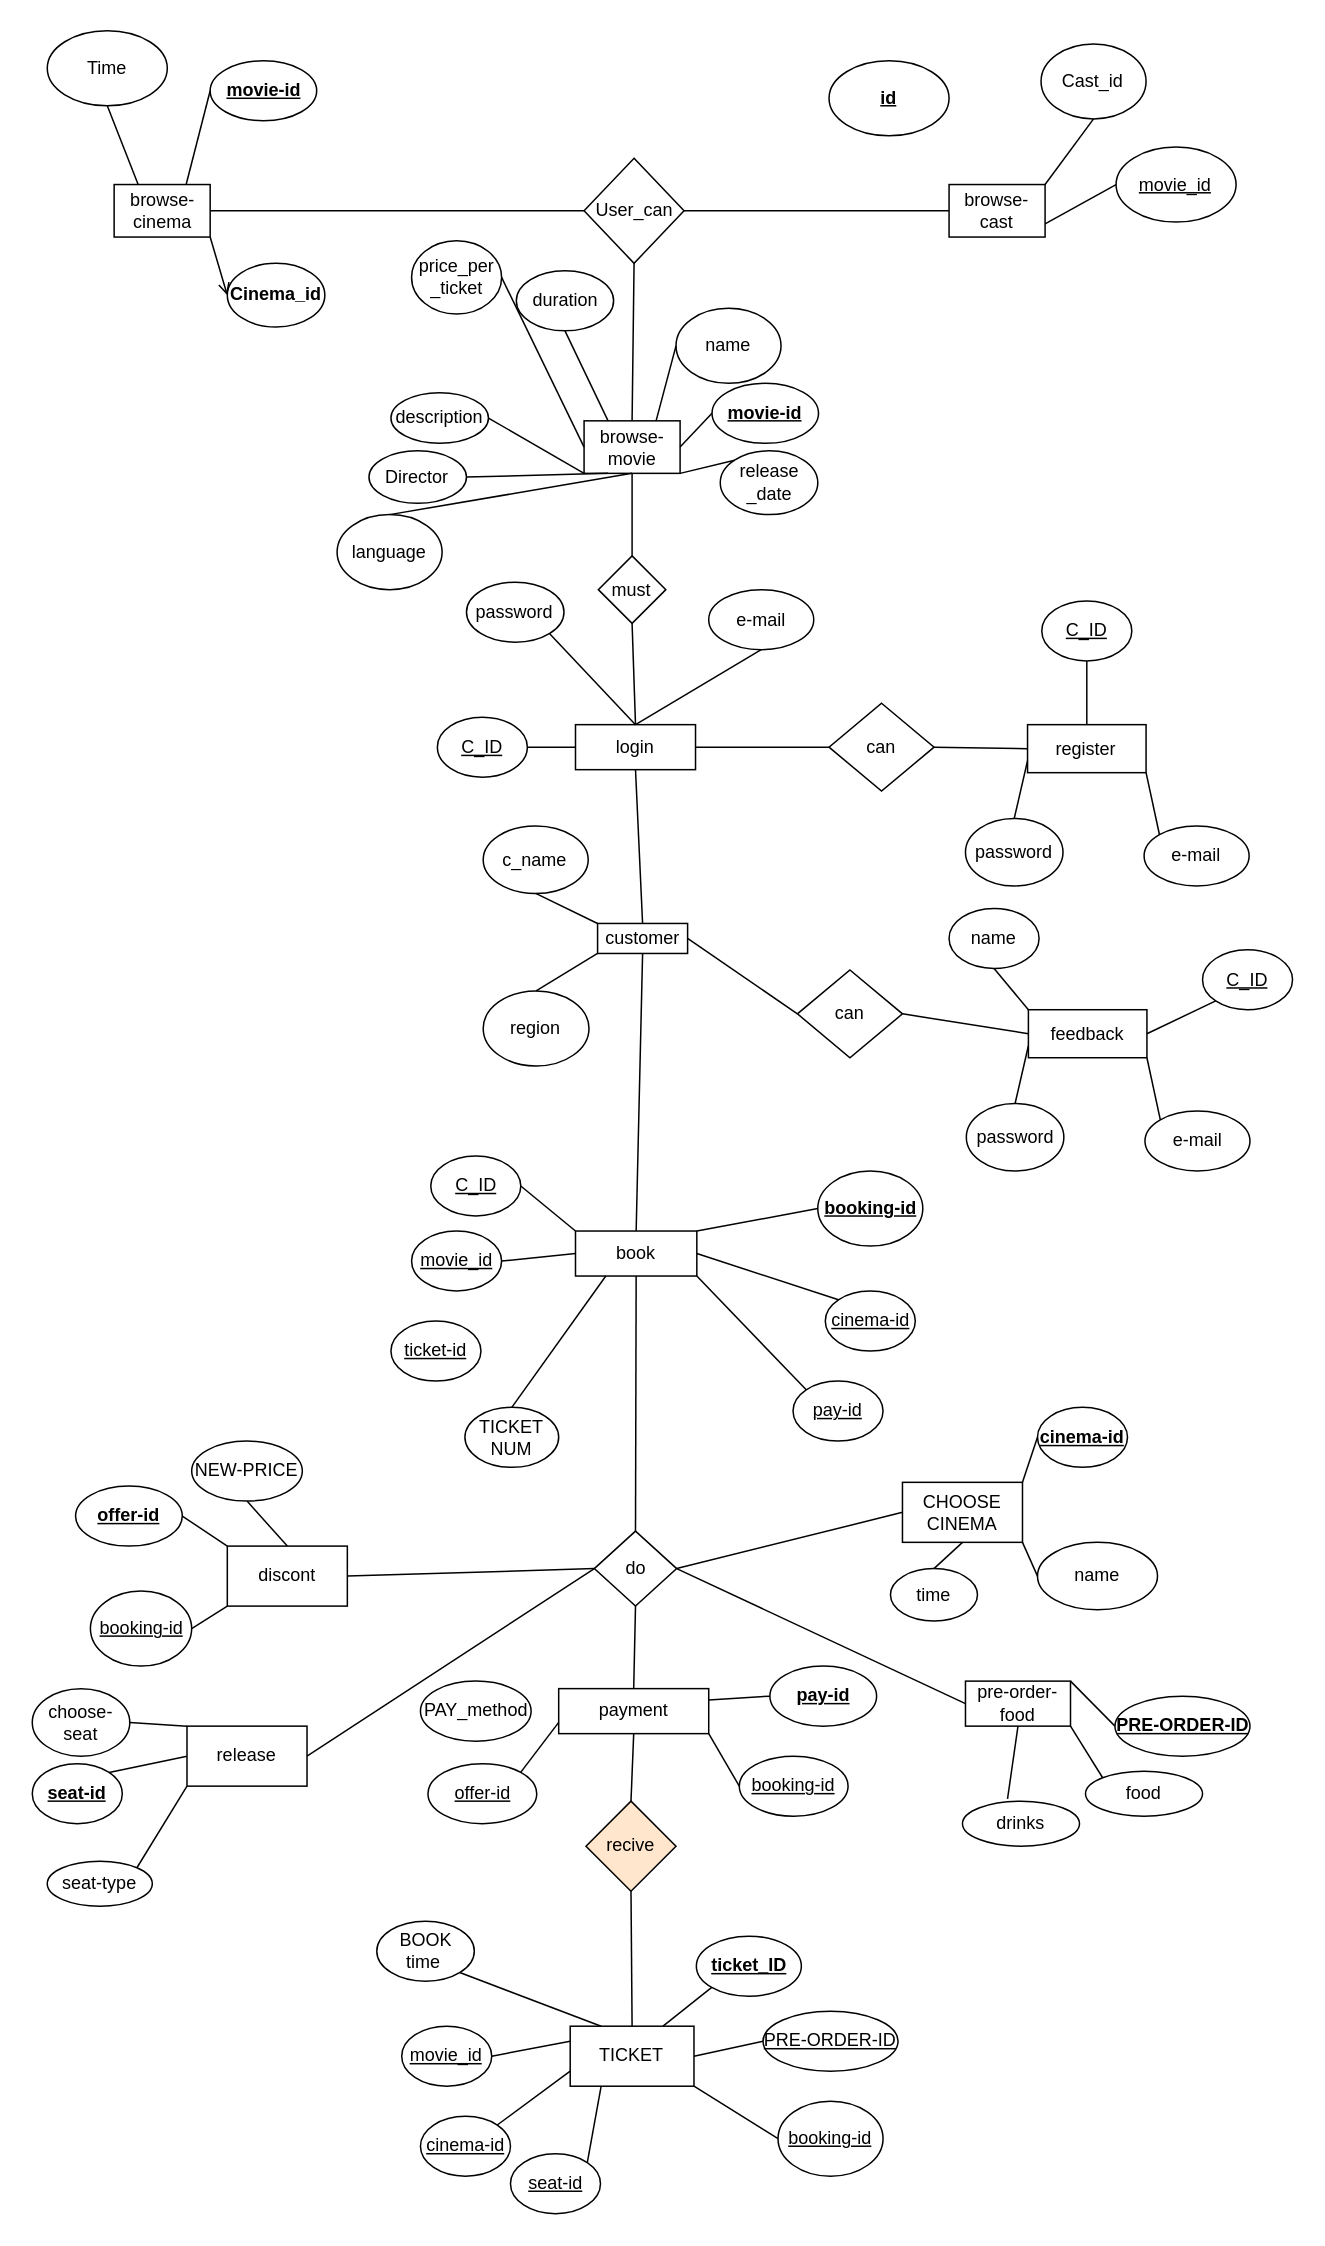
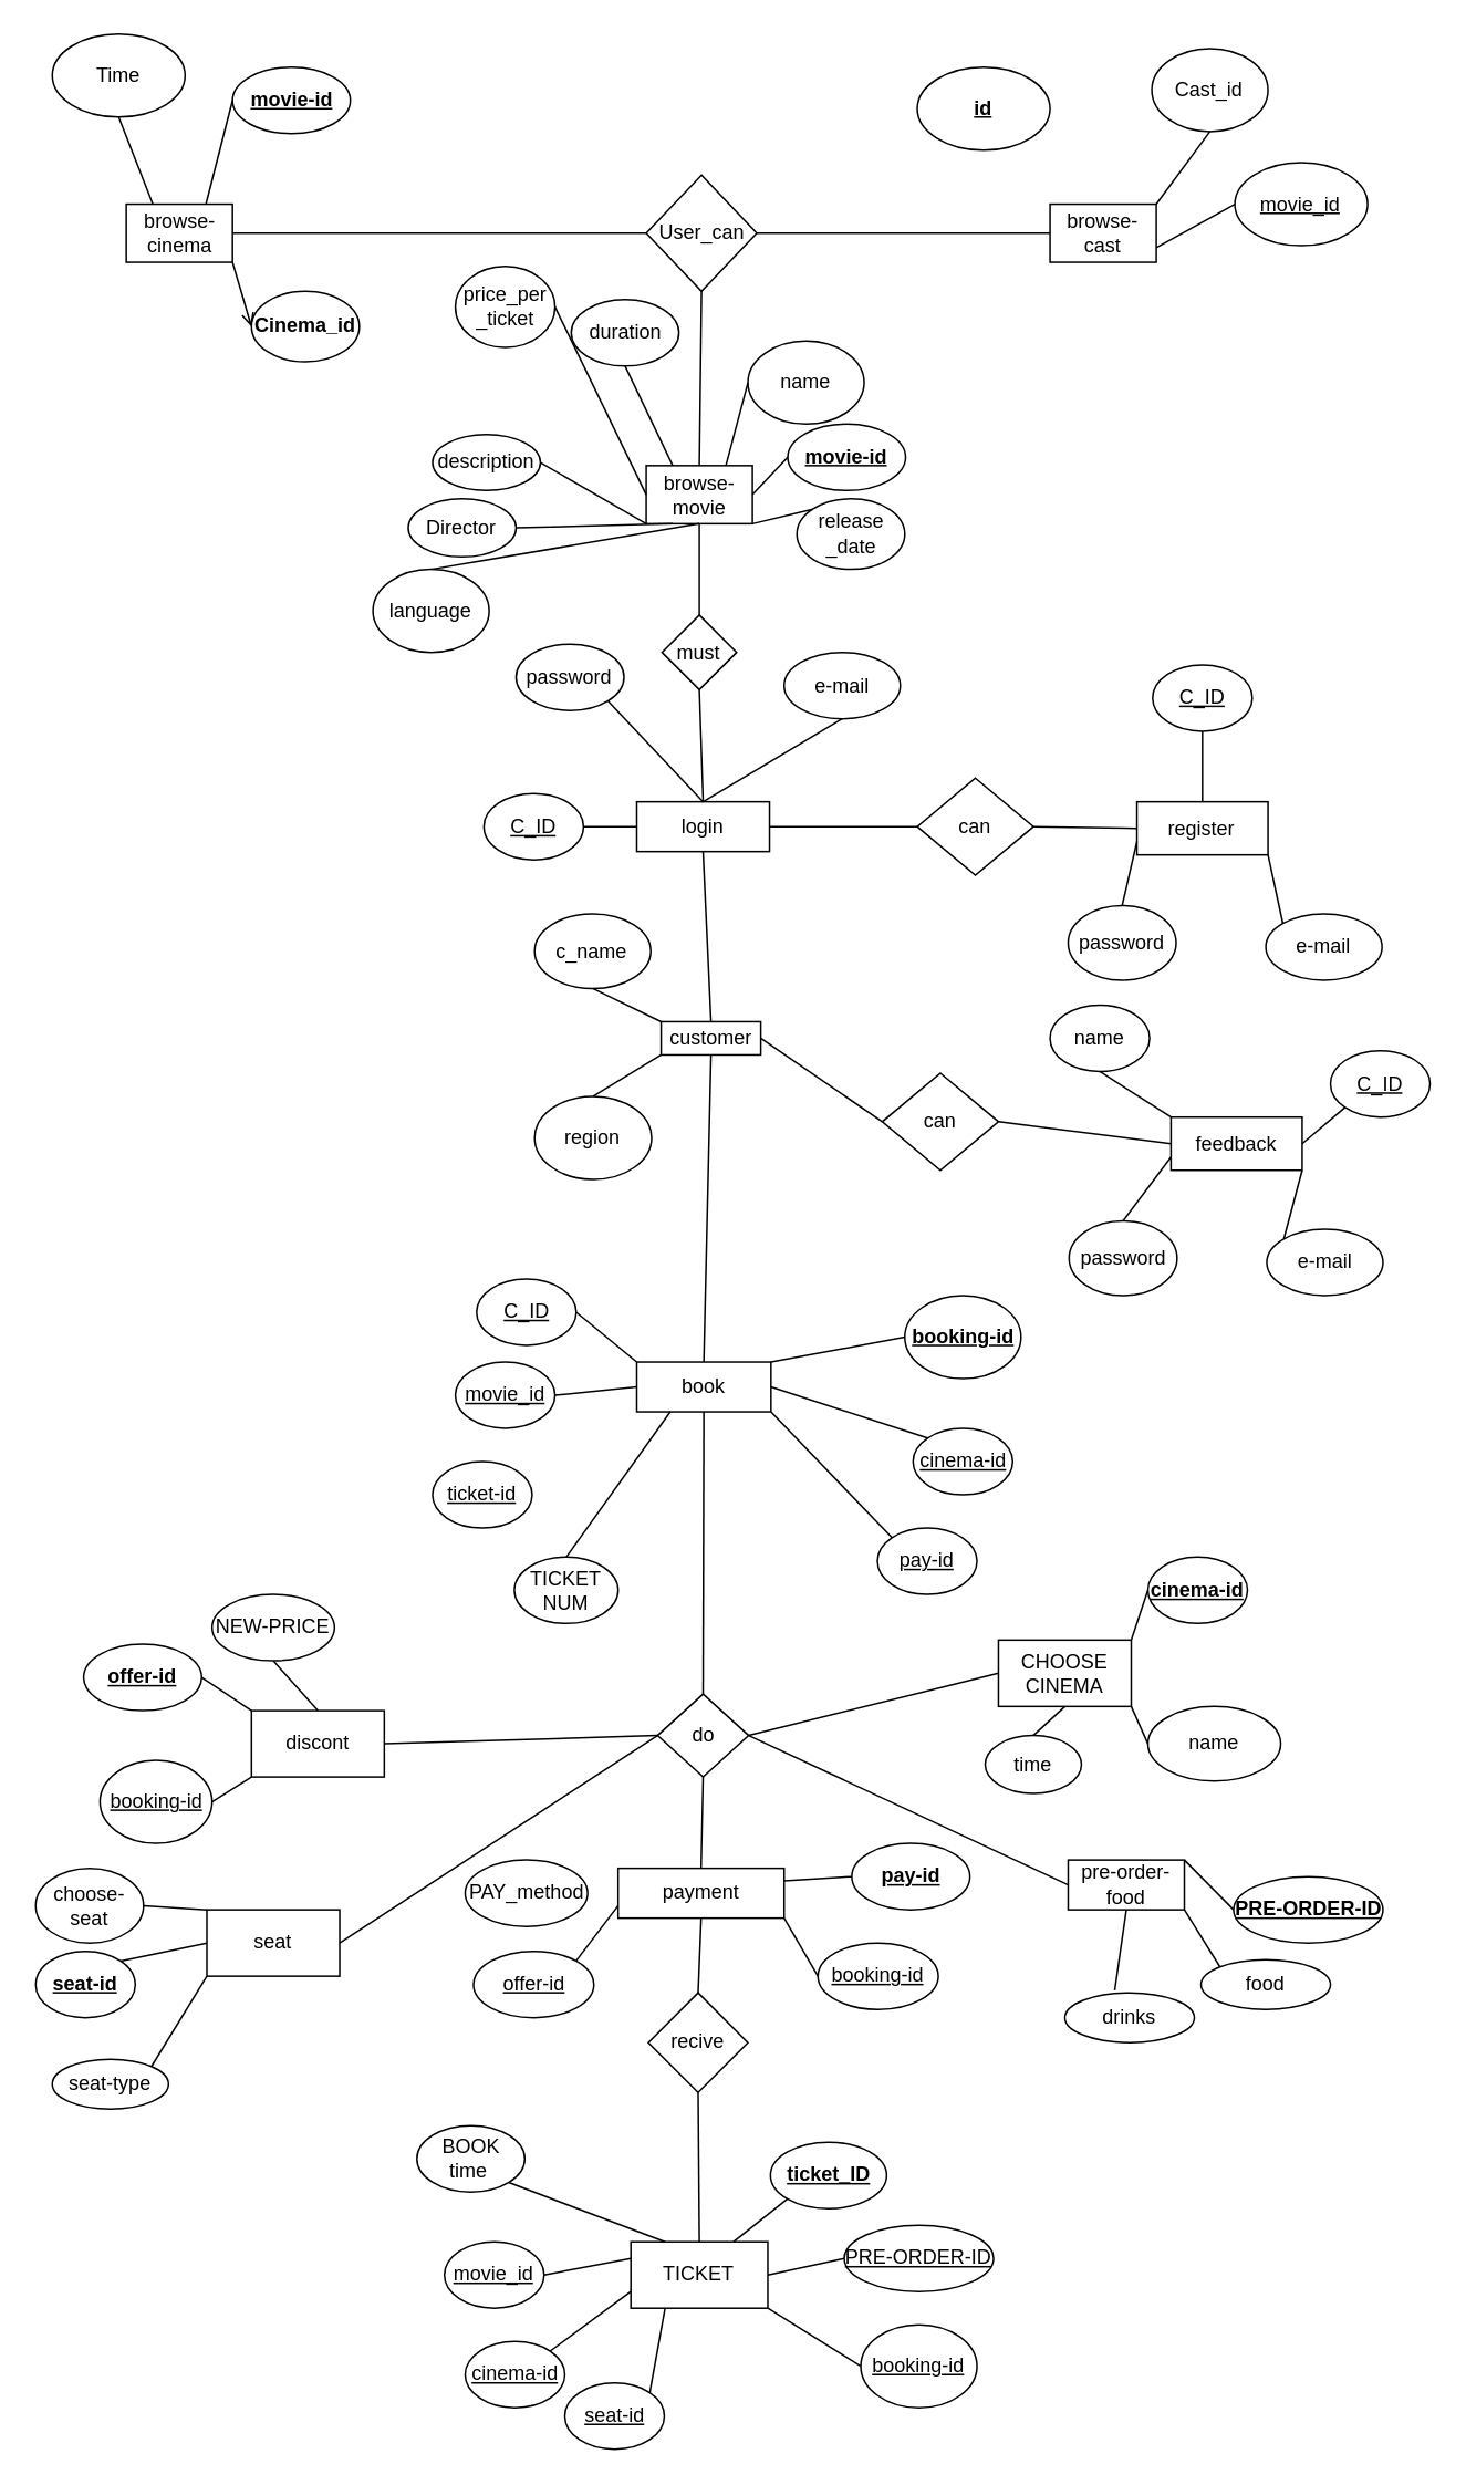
- <mxCell id="140" value="feedback" style="rounded=0;whiteSpace=wrap;html=1;" vertex="1" parent="1"><mxGeometry x="684.88" y="672.5" width="79" height="32" as="geometry" /></mxCell>
+ <mxCell id="140" value="feedback" style="rounded=0;whiteSpace=wrap;html=1;" vertex="1" parent="1"><mxGeometry x="704.88" y="672.5" width="79" height="32" as="geometry" /></mxCell>
- <mxCell id="92" value="release" style="rounded=0;whiteSpace=wrap;html=1;" parent="1" vertex="1"><mxGeometry x="124.07" y="1150" width="80" height="40" as="geometry" /></mxCell>
+ <mxCell id="92" value="seat" style="rounded=0;whiteSpace=wrap;html=1;" parent="1" vertex="1"><mxGeometry x="124.07" y="1150" width="80" height="40" as="geometry" /></mxCell>
- <mxCell id="65" value="recive" style="rhombus;whiteSpace=wrap;html=1;fillColor=#ffe6cc;" parent="1" vertex="1"><mxGeometry x="390" y="1200" width="60" height="60" as="geometry" /></mxCell>
+ <mxCell id="65" value="recive" style="rhombus;whiteSpace=wrap;html=1;" parent="1" vertex="1"><mxGeometry x="390" y="1200" width="60" height="60" as="geometry" /></mxCell>
